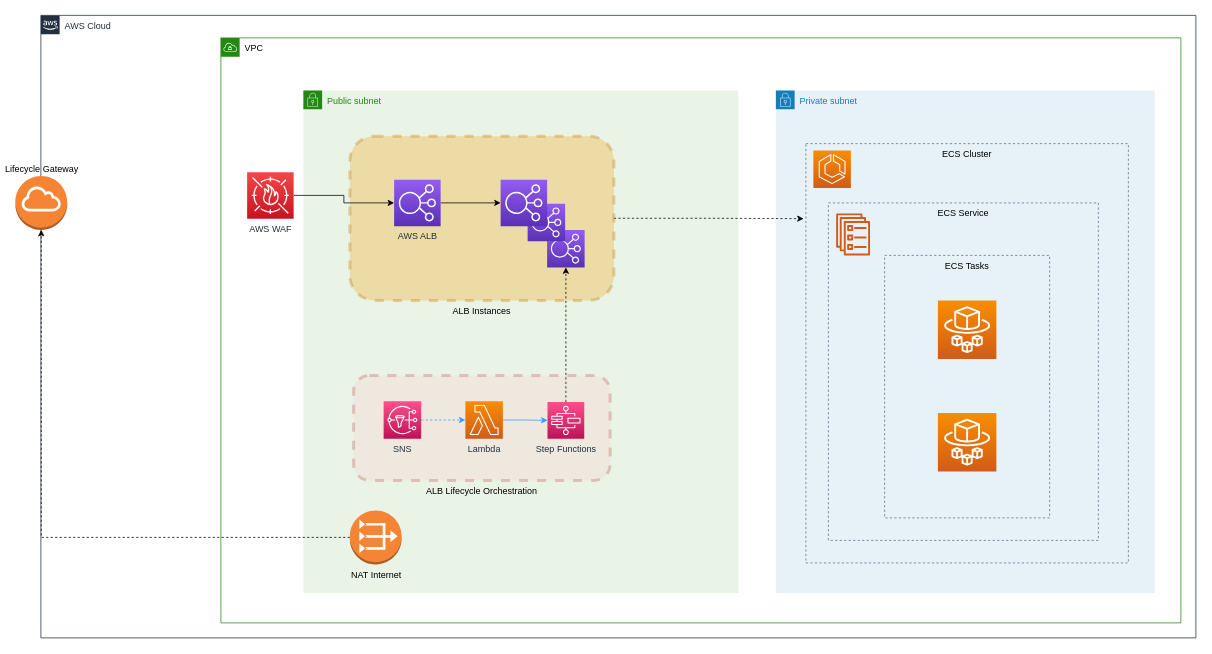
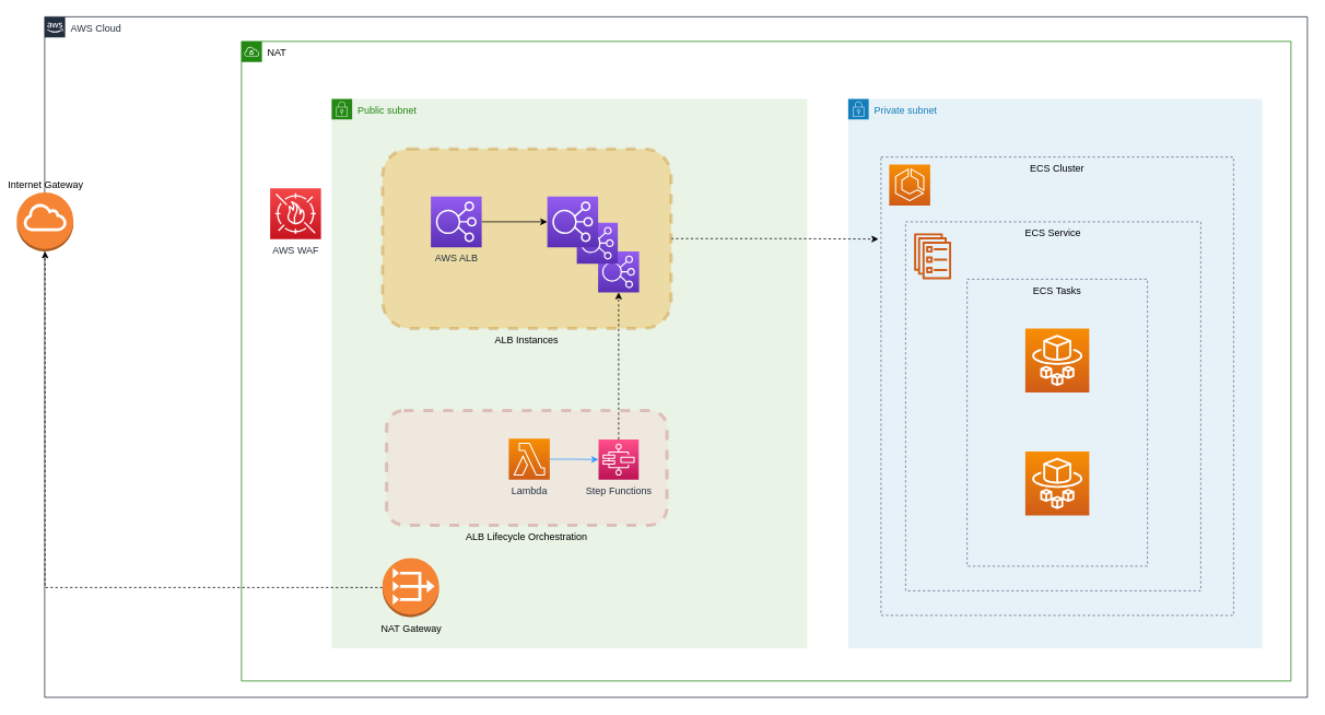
- <mxCell id="3" value="&lt;font color=&quot;#000000&quot;&gt;VPC&lt;/font&gt;" style="points=[[0,0],[0.25,0],[0.5,0],[0.75,0],[1,0],[1,0.25],[1,0.5],[1,0.75],[1,1],[0.75,1],[0.5,1],[0.25,1],[0,1],[0,0.75],[0,0.5],[0,0.25]];outlineConnect=0;gradientColor=none;html=1;whiteSpace=wrap;fontSize=12;fontStyle=0;shape=mxgraph.aws4.group;grIcon=mxgraph.aws4.group_vpc;strokeColor=#248814;fillColor=none;verticalAlign=top;align=left;spacingLeft=30;fontColor=#AAB7B8;dashed=0;" parent="1" vertex="1"><mxGeometry x="294" y="50" width="1280" height="780" as="geometry" /></mxCell>
+ <mxCell id="3" value="&lt;font color=&quot;#000000&quot;&gt;NAT&lt;/font&gt;" style="points=[[0,0],[0.25,0],[0.5,0],[0.75,0],[1,0],[1,0.25],[1,0.5],[1,0.75],[1,1],[0.75,1],[0.5,1],[0.25,1],[0,1],[0,0.75],[0,0.5],[0,0.25]];outlineConnect=0;gradientColor=none;html=1;whiteSpace=wrap;fontSize=12;fontStyle=0;shape=mxgraph.aws4.group;grIcon=mxgraph.aws4.group_vpc;strokeColor=#248814;fillColor=none;verticalAlign=top;align=left;spacingLeft=30;fontColor=#AAB7B8;dashed=0;" parent="1" vertex="1"><mxGeometry x="294" y="50" width="1280" height="780" as="geometry" /></mxCell>
- <mxCell id="8" value="Lifecycle Gateway" style="outlineConnect=0;dashed=0;verticalLabelPosition=top;verticalAlign=bottom;align=center;html=1;shape=mxgraph.aws3.internet_gateway;fillColor=#F58534;gradientColor=none;labelPosition=center;" parent="1" vertex="1"><mxGeometry x="20" y="234" width="69" height="72" as="geometry" /></mxCell>
+ <mxCell id="8" value="Internet Gateway" style="outlineConnect=0;dashed=0;verticalLabelPosition=top;verticalAlign=bottom;align=center;html=1;shape=mxgraph.aws3.internet_gateway;fillColor=#F58534;gradientColor=none;labelPosition=center;" parent="1" vertex="1"><mxGeometry x="20" y="234" width="69" height="72" as="geometry" /></mxCell>
- <mxCell id="11" style="edgeStyle=orthogonalEdgeStyle;rounded=0;orthogonalLoop=1;jettySize=auto;html=1;strokeWidth=1;" edge="1" parent="1" source="12" target="14"><mxGeometry relative="1" as="geometry" /></mxCell>
- <mxCell id="22" value="SNS" style="sketch=0;points=[[0,0,0],[0.25,0,0],[0.5,0,0],[0.75,0,0],[1,0,0],[0,1,0],[0.25,1,0],[0.5,1,0],[0.75,1,0],[1,1,0],[0,0.25,0],[0,0.5,0],[0,0.75,0],[1,0.25,0],[1,0.5,0],[1,0.75,0]];outlineConnect=0;fontColor=#232F3E;gradientColor=#FF4F8B;gradientDirection=north;fillColor=#BC1356;strokeColor=#ffffff;dashed=0;verticalLabelPosition=bottom;verticalAlign=top;align=center;html=1;fontSize=12;fontStyle=0;aspect=fixed;shape=mxgraph.aws4.resourceIcon;resIcon=mxgraph.aws4.sns;" vertex="1" parent="1"><mxGeometry x="511" y="534.5" width="50" height="50" as="geometry" /></mxCell>
- <mxCell id="21" value="" style="edgeStyle=orthogonalEdgeStyle;rounded=0;orthogonalLoop=1;jettySize=auto;html=1;dashed=1;strokeColor=#3399FF;" edge="1" parent="1" source="22" target="20"><mxGeometry relative="1" as="geometry" /></mxCell>
- <mxCell id="7" value="NAT Internet" style="outlineConnect=0;dashed=0;verticalLabelPosition=bottom;verticalAlign=top;align=center;html=1;shape=mxgraph.aws3.vpc_nat_gateway;fillColor=#F58534;gradientColor=none;" parent="1" vertex="1"><mxGeometry x="466" y="680" width="69" height="72" as="geometry" /></mxCell>
+ <mxCell id="7" value="NAT Gateway" style="outlineConnect=0;dashed=0;verticalLabelPosition=bottom;verticalAlign=top;align=center;html=1;shape=mxgraph.aws3.vpc_nat_gateway;fillColor=#F58534;gradientColor=none;" parent="1" vertex="1"><mxGeometry x="466" y="680" width="69" height="72" as="geometry" /></mxCell>
